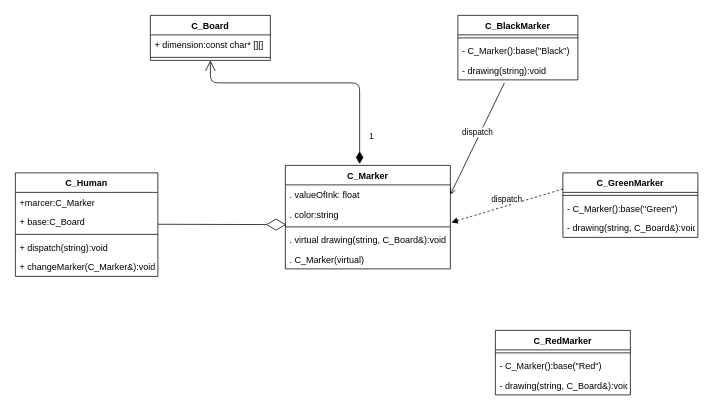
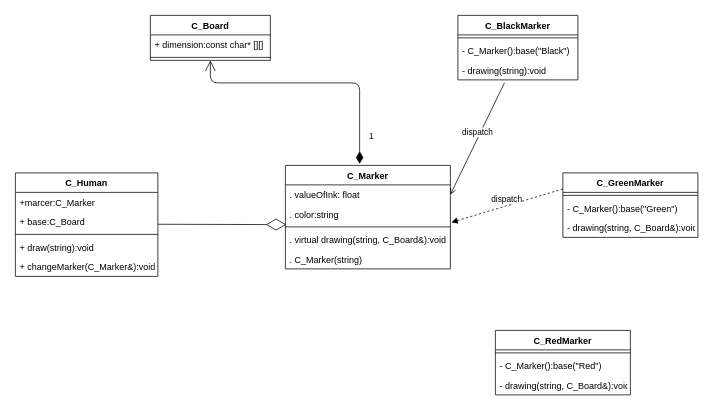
- <mxCell id="29" value="+ dispatch(string):void" style="text;strokeColor=none;fillColor=none;align=left;verticalAlign=top;spacingLeft=4;spacingRight=4;overflow=hidden;rotatable=0;points=[[0,0.5],[1,0.5]];portConstraint=eastwest;" vertex="1" parent="25"><mxGeometry y="86" width="190" height="26" as="geometry" /></mxCell>
+ <mxCell id="29" value="+ draw(string):void" style="text;strokeColor=none;fillColor=none;align=left;verticalAlign=top;spacingLeft=4;spacingRight=4;overflow=hidden;rotatable=0;points=[[0,0.5],[1,0.5]];portConstraint=eastwest;" vertex="1" parent="25"><mxGeometry y="86" width="190" height="26" as="geometry" /></mxCell>
- <mxCell id="7" value=". C_Marker(virtual)" style="text;strokeColor=none;fillColor=none;align=left;verticalAlign=top;spacingLeft=4;spacingRight=4;overflow=hidden;rotatable=0;points=[[0,0.5],[1,0.5]];portConstraint=eastwest;" vertex="1" parent="2"><mxGeometry y="112" width="220" height="26" as="geometry" /></mxCell>
+ <mxCell id="7" value=". C_Marker(string)" style="text;strokeColor=none;fillColor=none;align=left;verticalAlign=top;spacingLeft=4;spacingRight=4;overflow=hidden;rotatable=0;points=[[0,0.5],[1,0.5]];portConstraint=eastwest;" vertex="1" parent="2"><mxGeometry y="112" width="220" height="26" as="geometry" /></mxCell>
